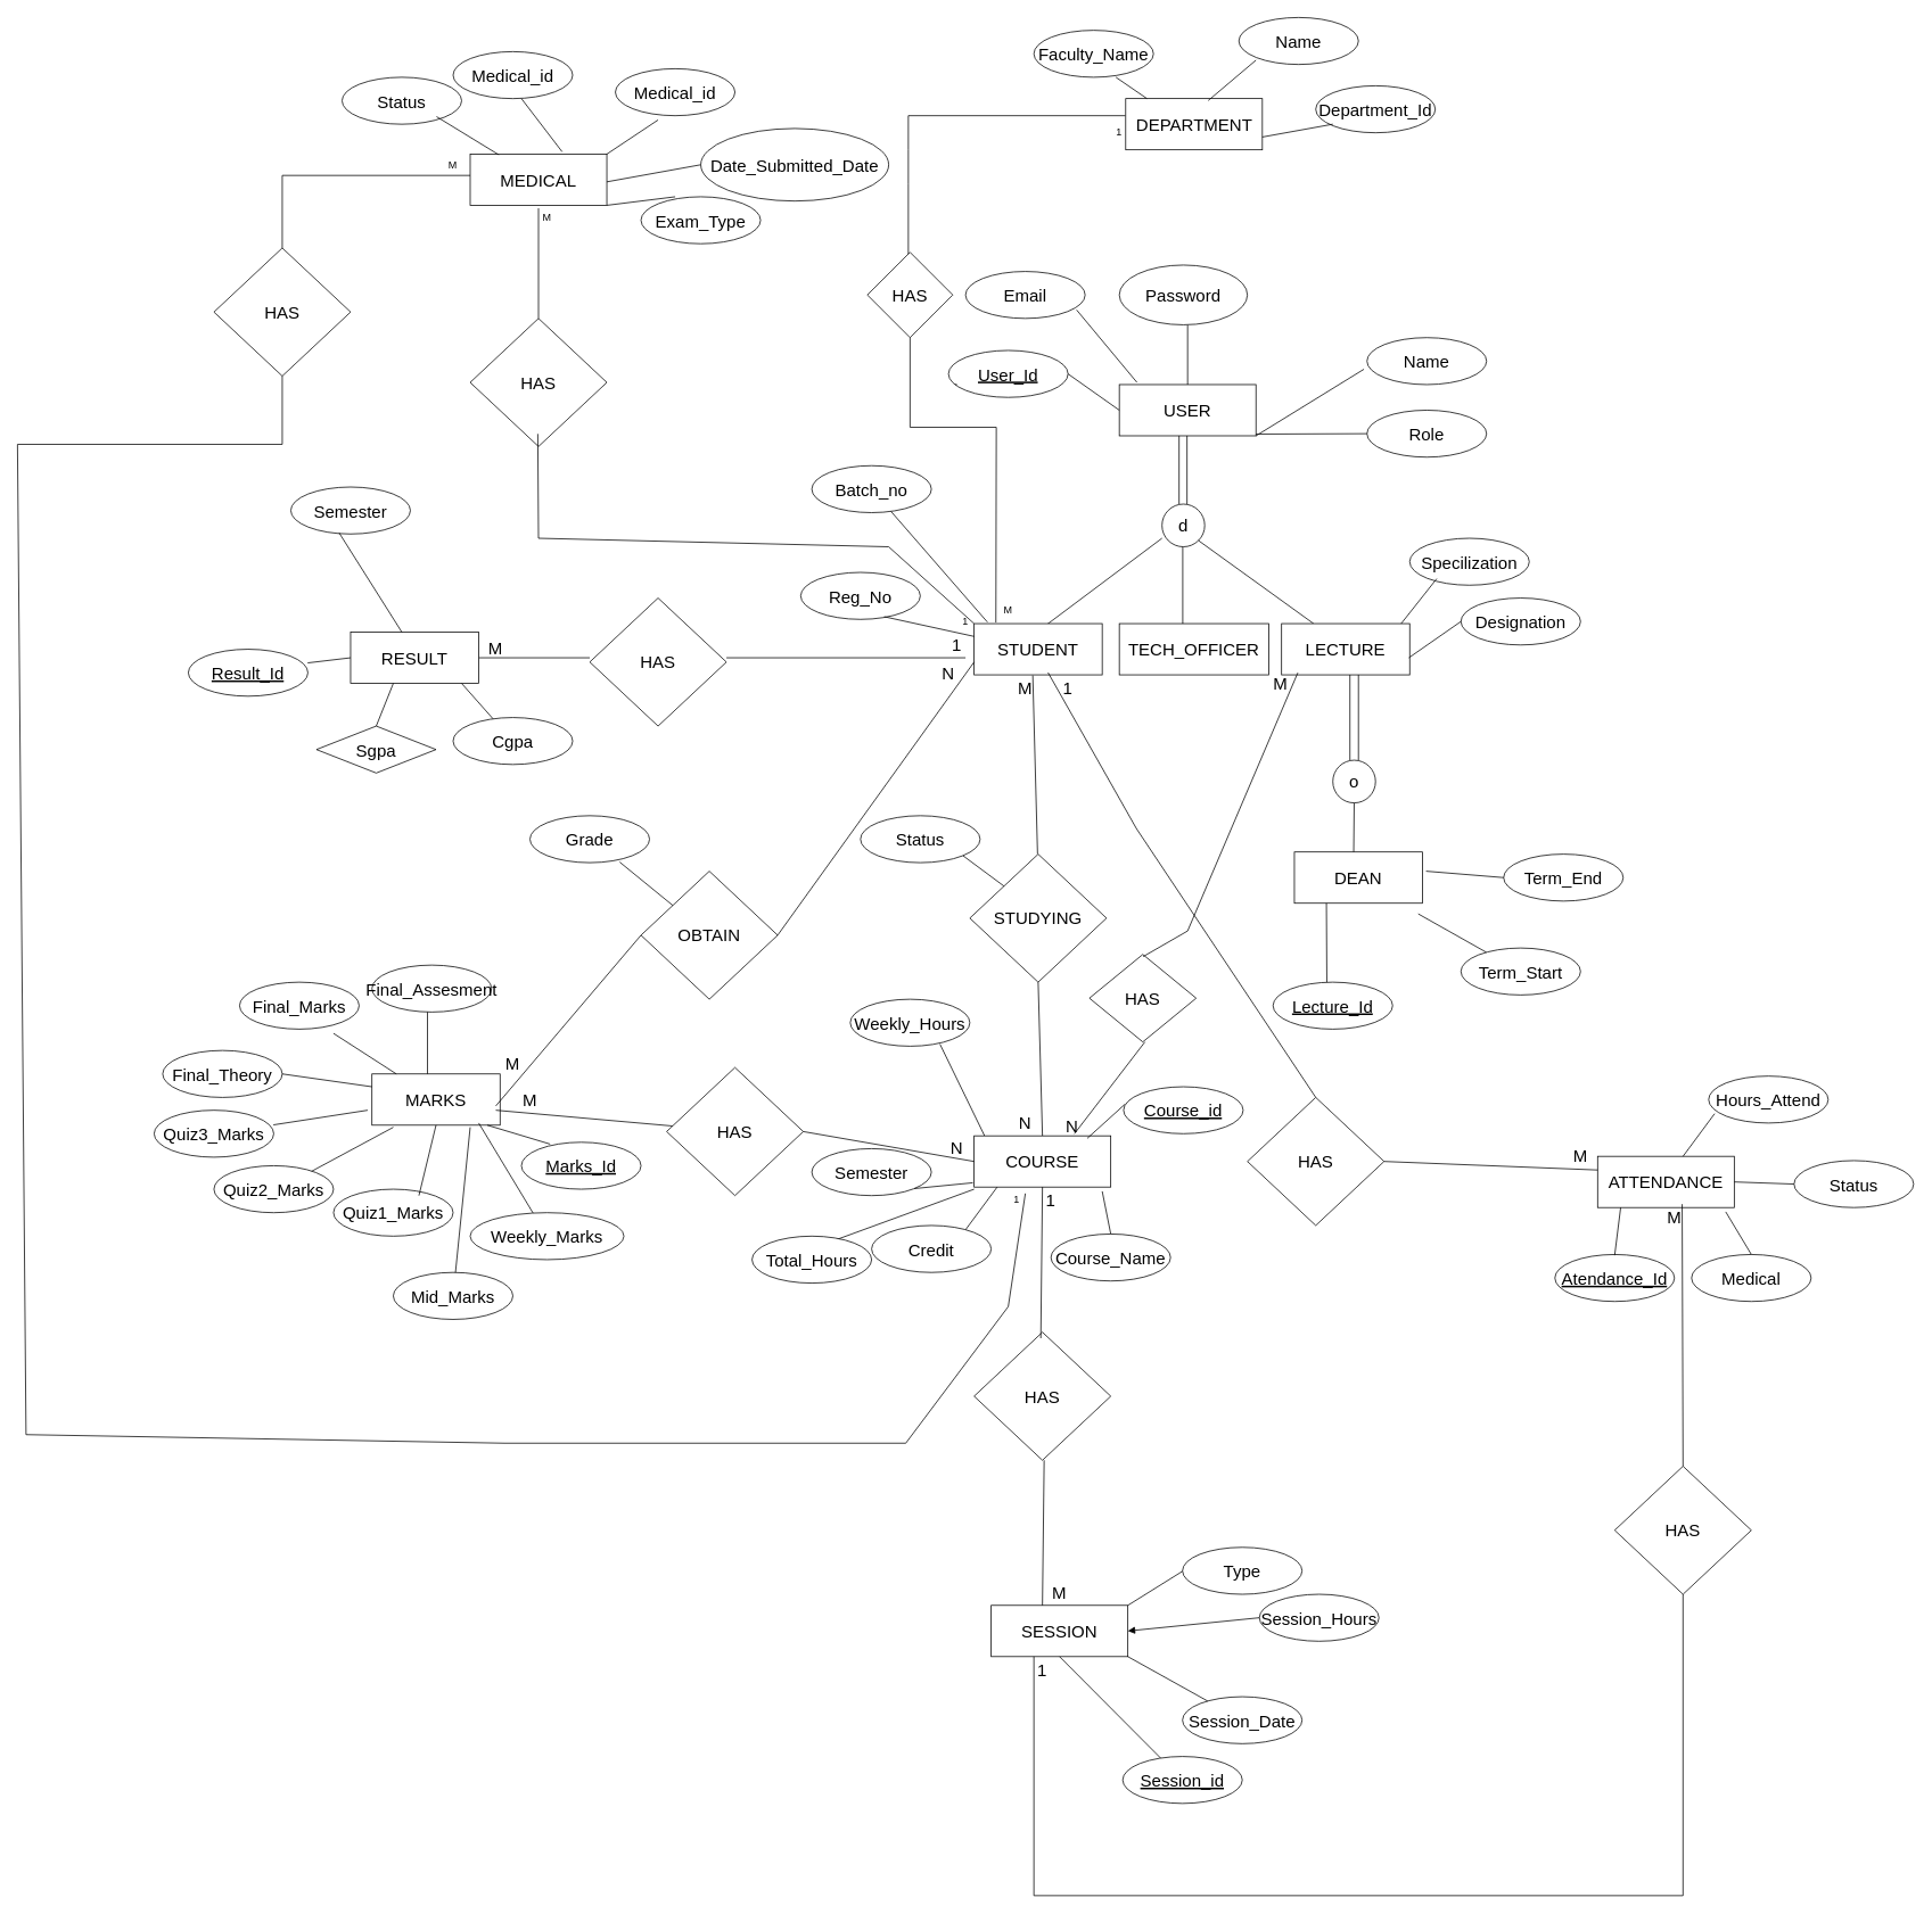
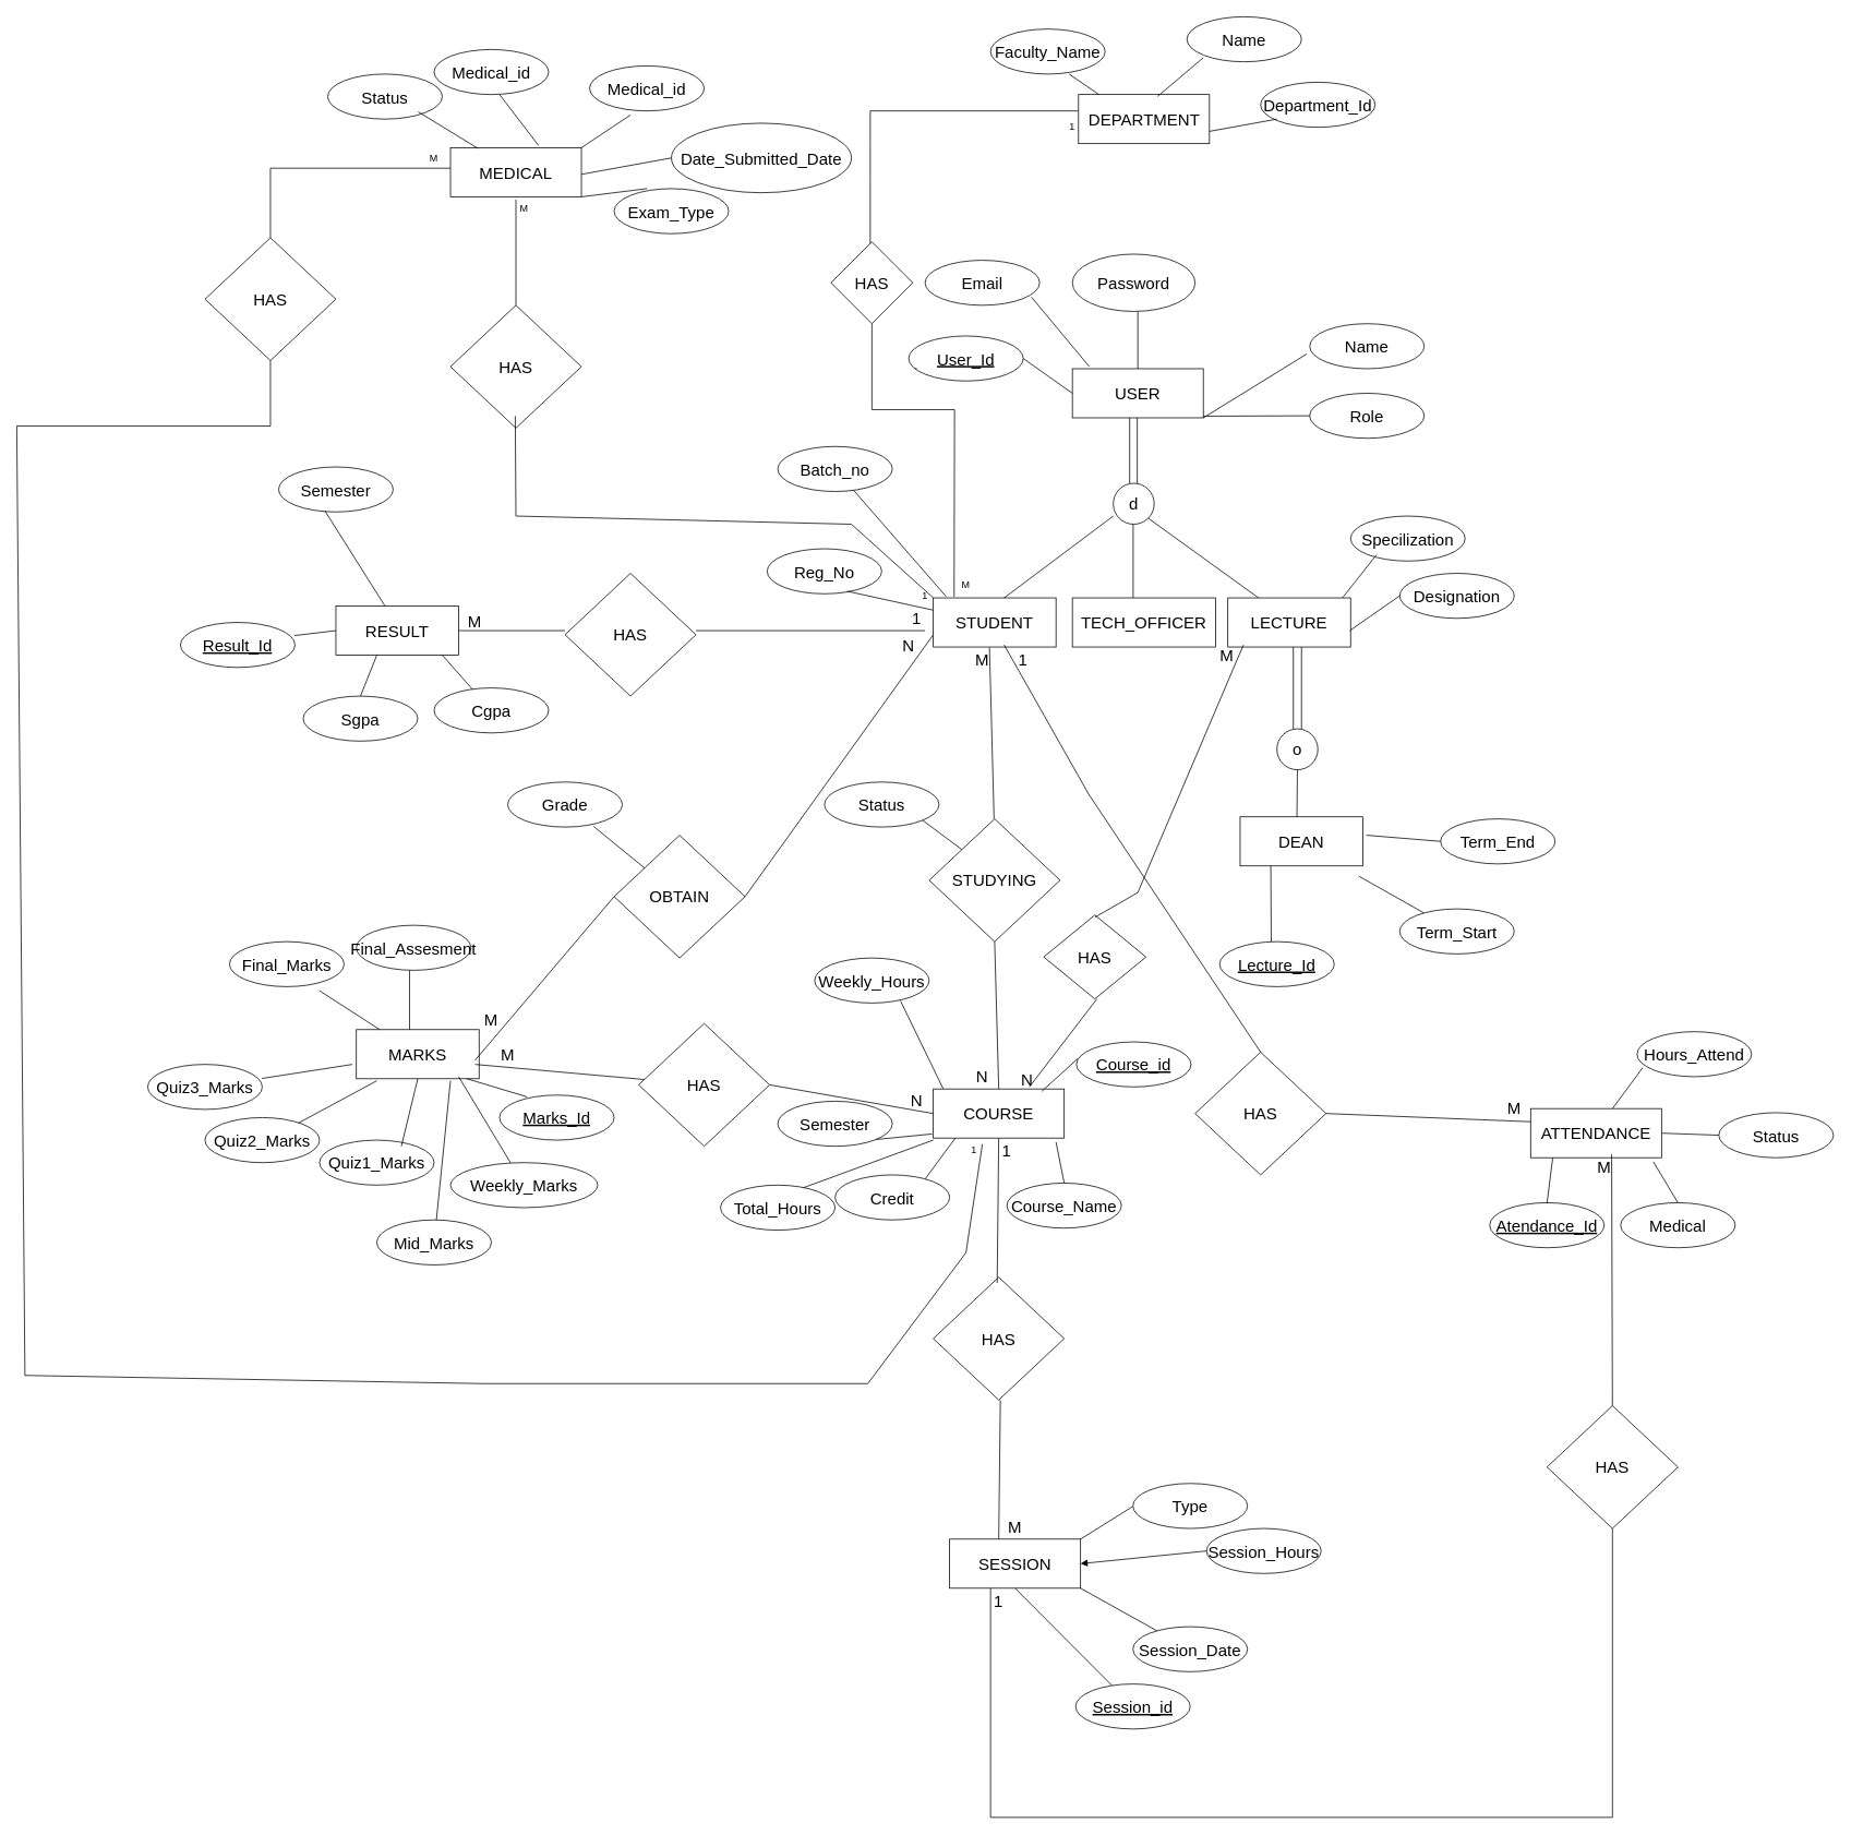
- <mxCell id="53" value="Sgpa" style="rhombus;whiteSpace=wrap;html=1;fontSize=20;" parent="1" vertex="1"><mxGeometry x="370" y="850" width="140" height="55" as="geometry" /></mxCell>
+ <mxCell id="53" value="Sgpa" style="ellipse;whiteSpace=wrap;html=1;fontSize=20;" parent="1" vertex="1"><mxGeometry x="370" y="850" width="140" height="55" as="geometry" /></mxCell>
- <mxCell id="42" value="Final_Theory" style="ellipse;whiteSpace=wrap;html=1;fontSize=20;" parent="1" vertex="1"><mxGeometry x="190" y="1230" width="140" height="55" as="geometry" /></mxCell>
- <mxCell id="49" value="" style="endArrow=none;html=1;rounded=0;exitX=1;exitY=0.5;exitDx=0;exitDy=0;entryX=0;entryY=0.25;entryDx=0;entryDy=0;fontSize=20;" parent="1" source="42" target="36" edge="1"><mxGeometry width="50" height="50" relative="1" as="geometry"><mxPoint x="290" y="1260" as="sourcePoint" /><mxPoint x="420" y="1190" as="targetPoint" /></mxGeometry></mxCell>
